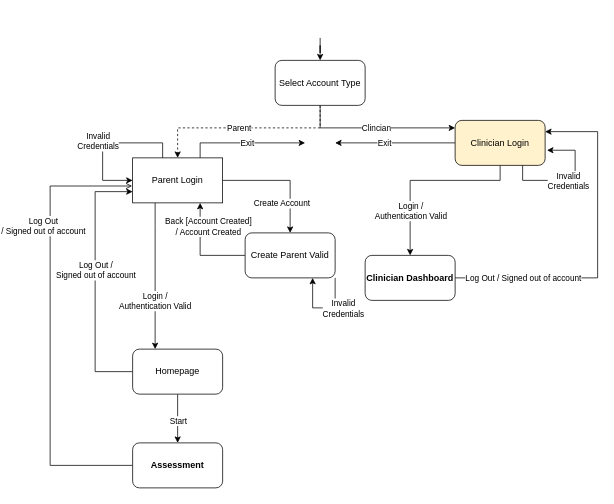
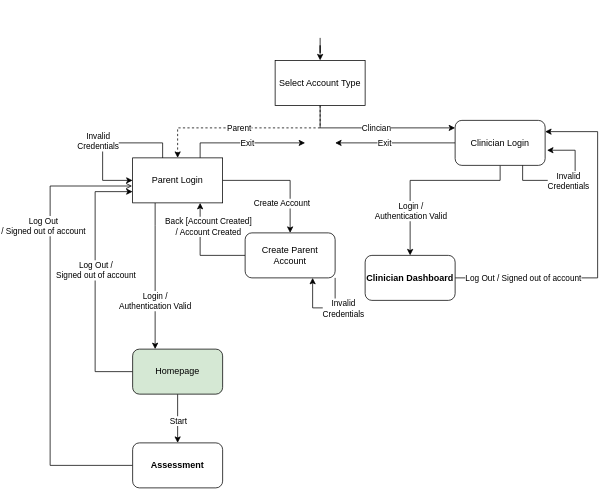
- <mxCell id="22" value="Select Account Type" style="rounded=1;whiteSpace=wrap;html=1;" vertex="1" parent="1"><mxGeometry x="330" y="80" width="120" height="60" as="geometry" /></mxCell>
+ <mxCell id="22" value="Select Account Type" style="whiteSpace=wrap;html=1;rounded=0;" vertex="1" parent="1"><mxGeometry x="330" y="80" width="120" height="60" as="geometry" /></mxCell>
- <mxCell id="27" value="Clinician Login" style="rounded=1;whiteSpace=wrap;html=1;fillColor=#fff2cc;" vertex="1" parent="1"><mxGeometry x="570" y="160" width="120" height="60" as="geometry" /></mxCell>
+ <mxCell id="27" value="Clinician Login" style="rounded=1;whiteSpace=wrap;html=1;" vertex="1" parent="1"><mxGeometry x="570" y="160" width="120" height="60" as="geometry" /></mxCell>
- <mxCell id="30" value="Create Parent Valid" style="rounded=1;whiteSpace=wrap;html=1;" vertex="1" parent="1"><mxGeometry x="290" y="310" width="120" height="60" as="geometry" /></mxCell>
+ <mxCell id="30" value="Create Parent Account" style="rounded=1;whiteSpace=wrap;html=1;" vertex="1" parent="1"><mxGeometry x="290" y="310" width="120" height="60" as="geometry" /></mxCell>
- <mxCell id="17" value="Homepage" style="rounded=1;whiteSpace=wrap;html=1;" vertex="1" parent="1"><mxGeometry x="140" y="465" width="120" height="60" as="geometry" /></mxCell>
+ <mxCell id="17" value="Homepage" style="rounded=1;whiteSpace=wrap;html=1;fillColor=#d5e8d4;" vertex="1" parent="1"><mxGeometry x="140" y="465" width="120" height="60" as="geometry" /></mxCell>
